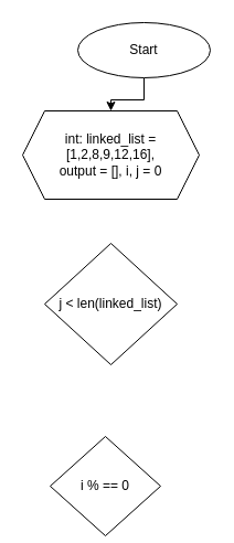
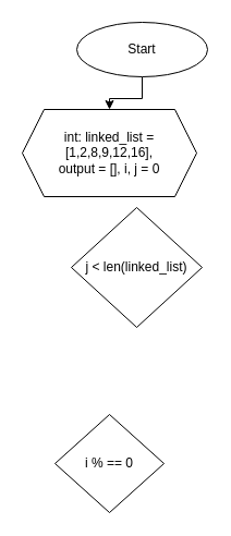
- <mxCell id="5" value="j &amp;lt; len(linked_list)" style="rhombus;whiteSpace=wrap;html=1;" vertex="1" parent="1"><mxGeometry x="40" y="220" width="120" height="110" as="geometry" /></mxCell>
+ <mxCell id="5" value="j &amp;lt; len(linked_list)" style="rhombus;whiteSpace=wrap;html=1;" vertex="1" parent="1"><mxGeometry x="65" y="190" width="120" height="110" as="geometry" /></mxCell>
- <mxCell id="6" value="i % == 0" style="rhombus;whiteSpace=wrap;html=1;" vertex="1" parent="1"><mxGeometry x="45" y="395" width="100" height="90" as="geometry" /></mxCell>
+ <mxCell id="6" value="i % == 0" style="rhombus;whiteSpace=wrap;html=1;" vertex="1" parent="1"><mxGeometry x="50" y="380" width="100" height="90" as="geometry" /></mxCell>
